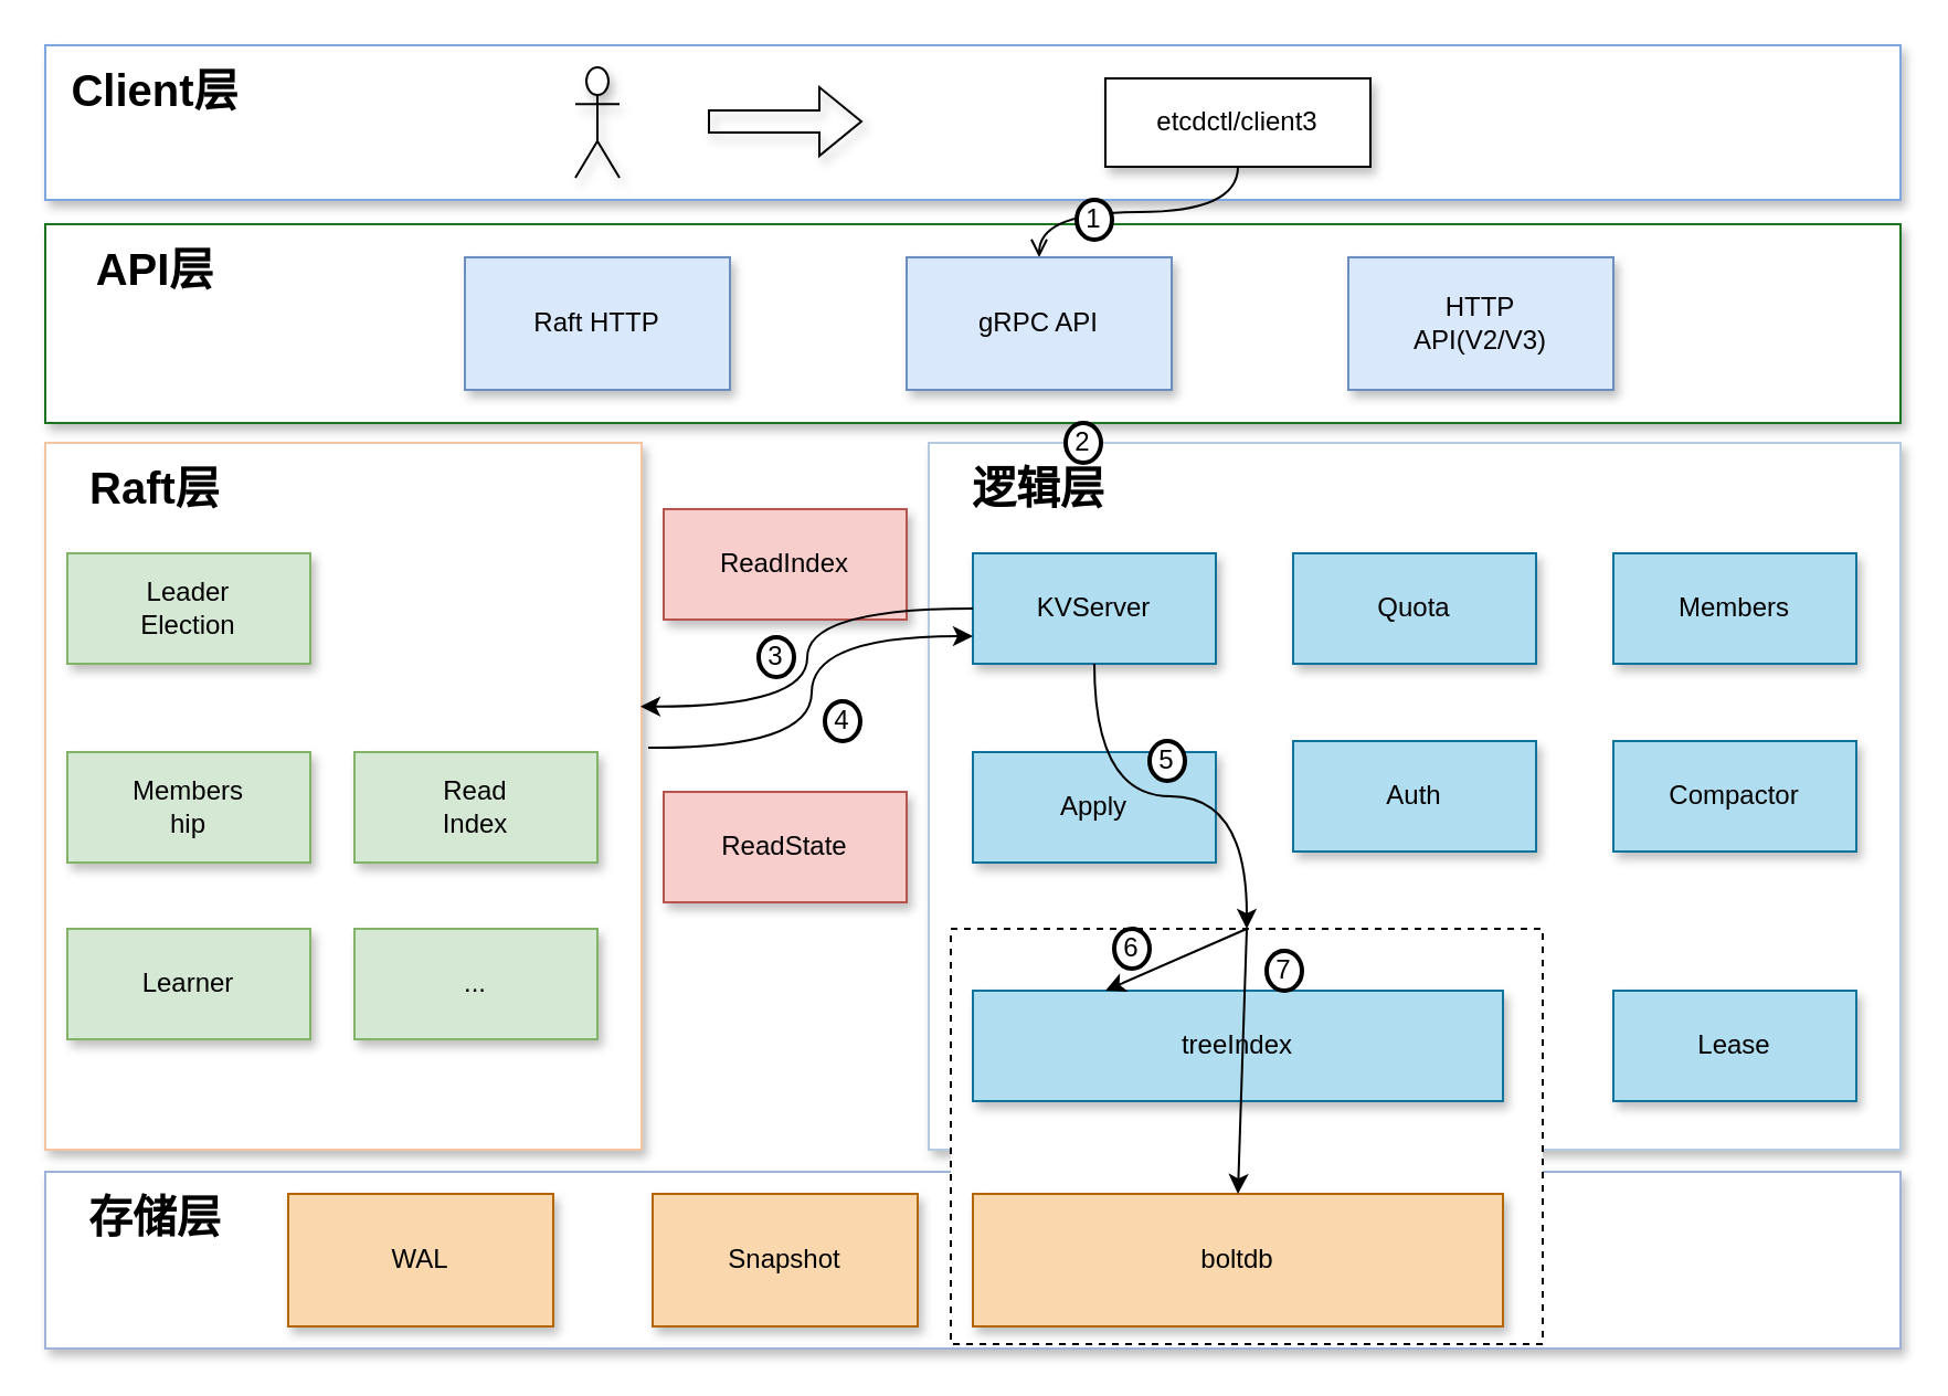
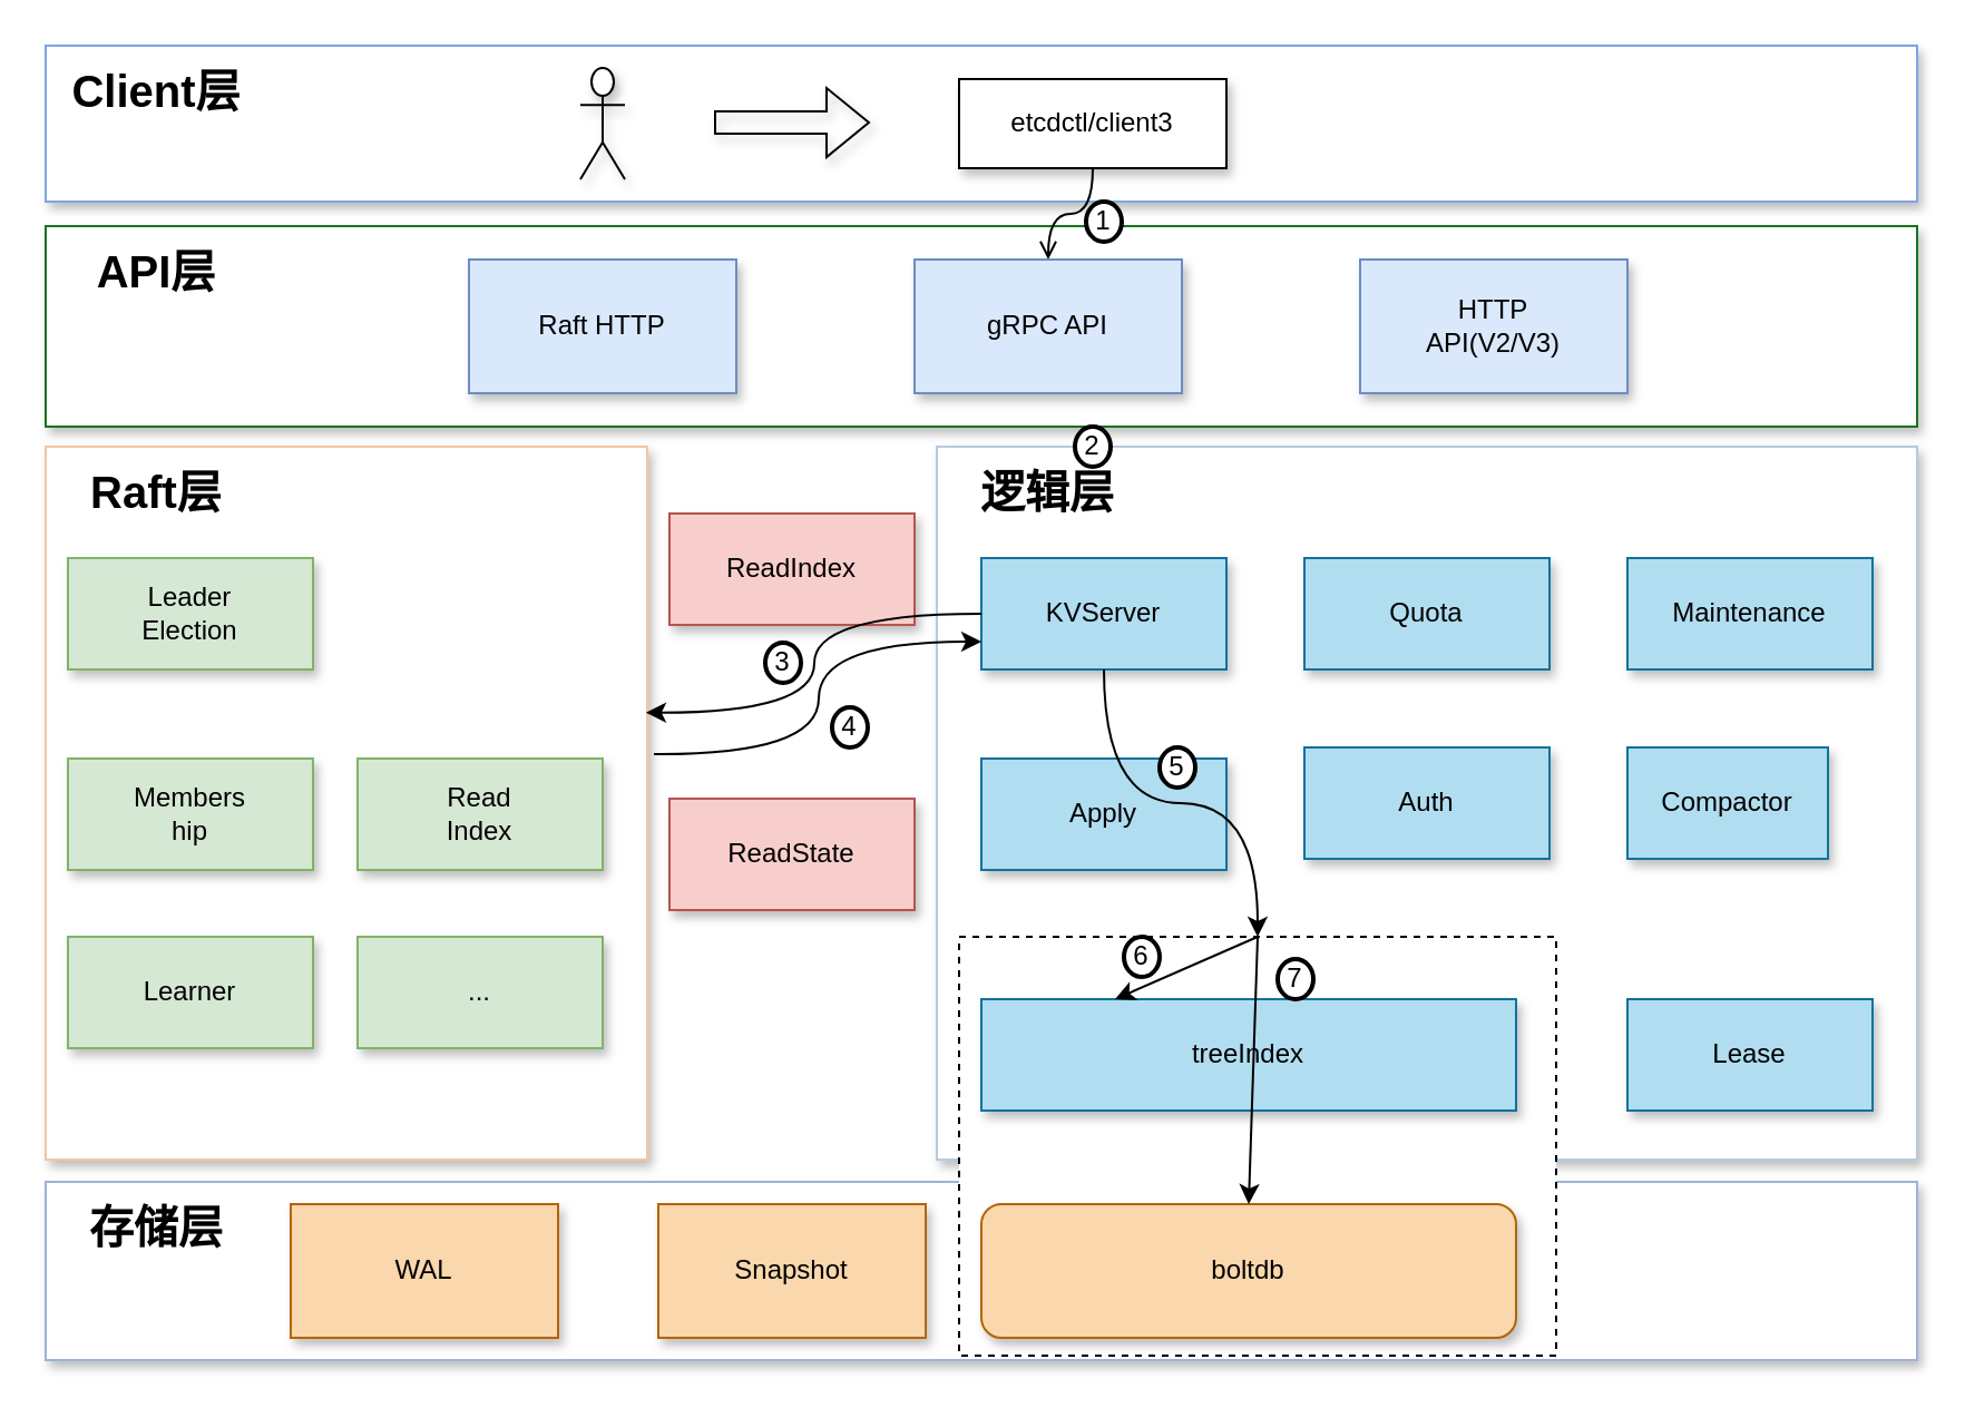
- <mxCell id="16" value="etcdctl/client3" style="rounded=0;whiteSpace=wrap;html=1;shadow=1;" parent="1" vertex="1"><mxGeometry x="500" y="35" width="120" height="40" as="geometry" /></mxCell>
+ <mxCell id="16" value="etcdctl/client3" style="rounded=0;whiteSpace=wrap;html=1;shadow=1;" parent="1" vertex="1"><mxGeometry x="430" y="35" width="120" height="40" as="geometry" /></mxCell>
- <mxCell id="28" value="Members" style="rounded=0;whiteSpace=wrap;html=1;fillColor=#b1ddf0;strokeColor=#10739e;shadow=1;" parent="1" vertex="1"><mxGeometry x="730" y="250" width="110" height="50" as="geometry" /></mxCell>
+ <mxCell id="28" value="Maintenance" style="rounded=0;whiteSpace=wrap;html=1;fillColor=#b1ddf0;strokeColor=#10739e;shadow=1;" parent="1" vertex="1"><mxGeometry x="730" y="250" width="110" height="50" as="geometry" /></mxCell>
- <mxCell id="31" value="Compactor" style="rounded=0;whiteSpace=wrap;html=1;fillColor=#b1ddf0;strokeColor=#10739e;shadow=1;" parent="1" vertex="1"><mxGeometry x="730" y="335" width="110" height="50" as="geometry" /></mxCell>
+ <mxCell id="31" value="Compactor" style="rounded=0;whiteSpace=wrap;html=1;fillColor=#b1ddf0;strokeColor=#10739e;shadow=1;" parent="1" vertex="1"><mxGeometry x="730" y="335" width="90" height="50" as="geometry" /></mxCell>
- <mxCell id="43" value="boltdb" style="rounded=0;whiteSpace=wrap;html=1;fillColor=#fad7ac;strokeColor=#b46504;shadow=1;" parent="1" vertex="1"><mxGeometry x="440" y="540" width="240" height="60" as="geometry" /></mxCell>
+ <mxCell id="43" value="boltdb" style="whiteSpace=wrap;html=1;fillColor=#fad7ac;strokeColor=#b46504;shadow=1;rounded=1;" parent="1" vertex="1"><mxGeometry x="440" y="540" width="240" height="60" as="geometry" /></mxCell>
